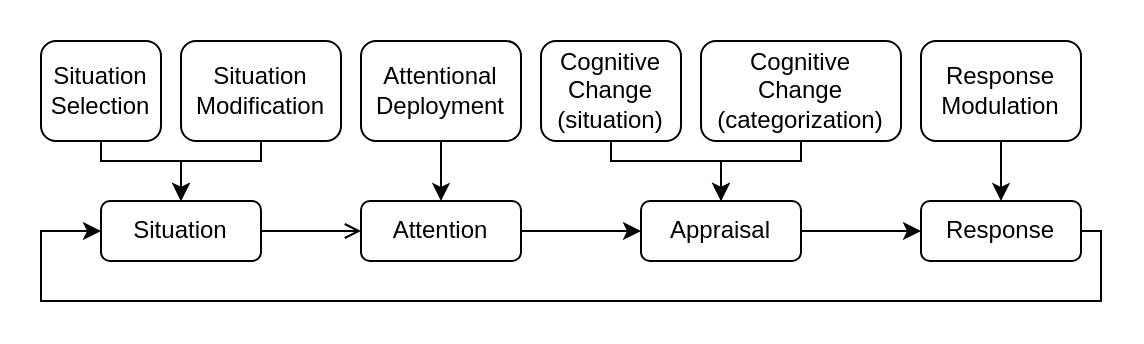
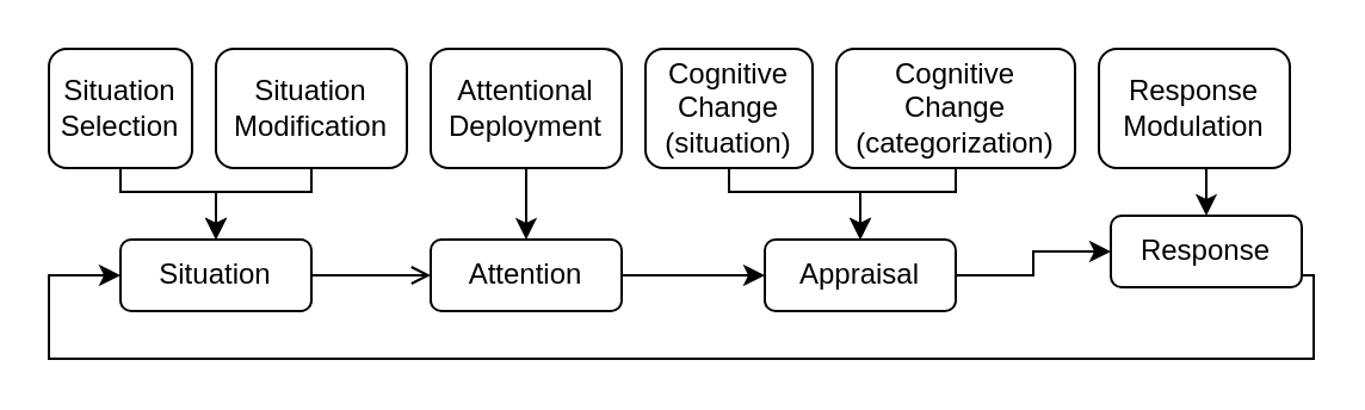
- <mxCell id="9" value="Response" style="rounded=1;whiteSpace=wrap;html=1;" parent="1" vertex="1"><mxGeometry x="460" y="100" width="80" height="30" as="geometry" /></mxCell>
+ <mxCell id="9" value="Response" style="rounded=1;whiteSpace=wrap;html=1;" parent="1" vertex="1"><mxGeometry x="465" y="90" width="80" height="30" as="geometry" /></mxCell>
